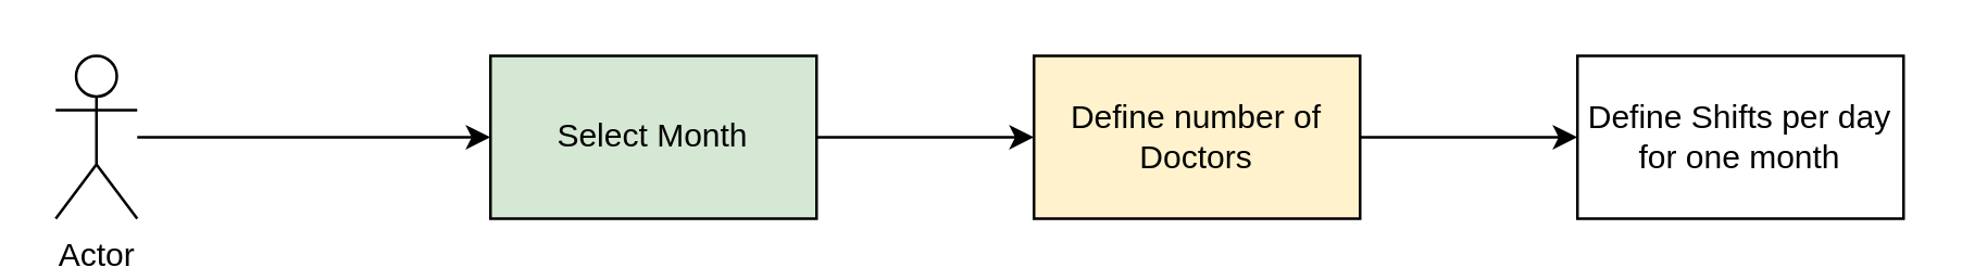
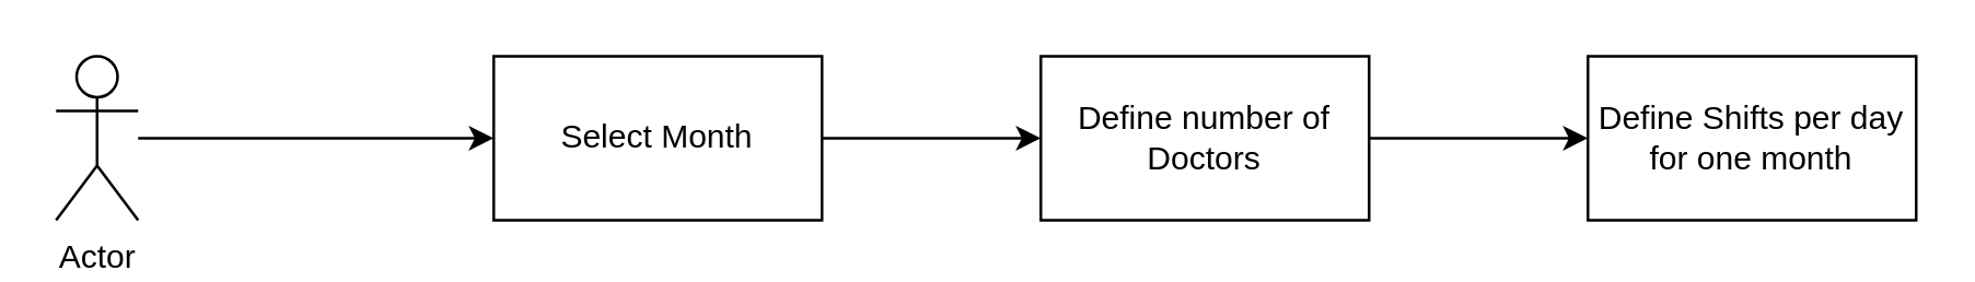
- <mxCell id="5" value="Select Month" style="rounded=0;whiteSpace=wrap;html=1;fillColor=#d5e8d4;" vertex="1" parent="1"><mxGeometry x="180" y="20" width="120" height="60" as="geometry" /></mxCell>
+ <mxCell id="5" value="Select Month" style="rounded=0;whiteSpace=wrap;html=1;" vertex="1" parent="1"><mxGeometry x="180" y="20" width="120" height="60" as="geometry" /></mxCell>
- <mxCell id="7" value="Define number of Doctors" style="whiteSpace=wrap;html=1;rounded=0;fillColor=#fff2cc;" vertex="1" parent="1"><mxGeometry x="380" y="20" width="120" height="60" as="geometry" /></mxCell>
+ <mxCell id="7" value="Define number of Doctors" style="whiteSpace=wrap;html=1;rounded=0;" vertex="1" parent="1"><mxGeometry x="380" y="20" width="120" height="60" as="geometry" /></mxCell>
